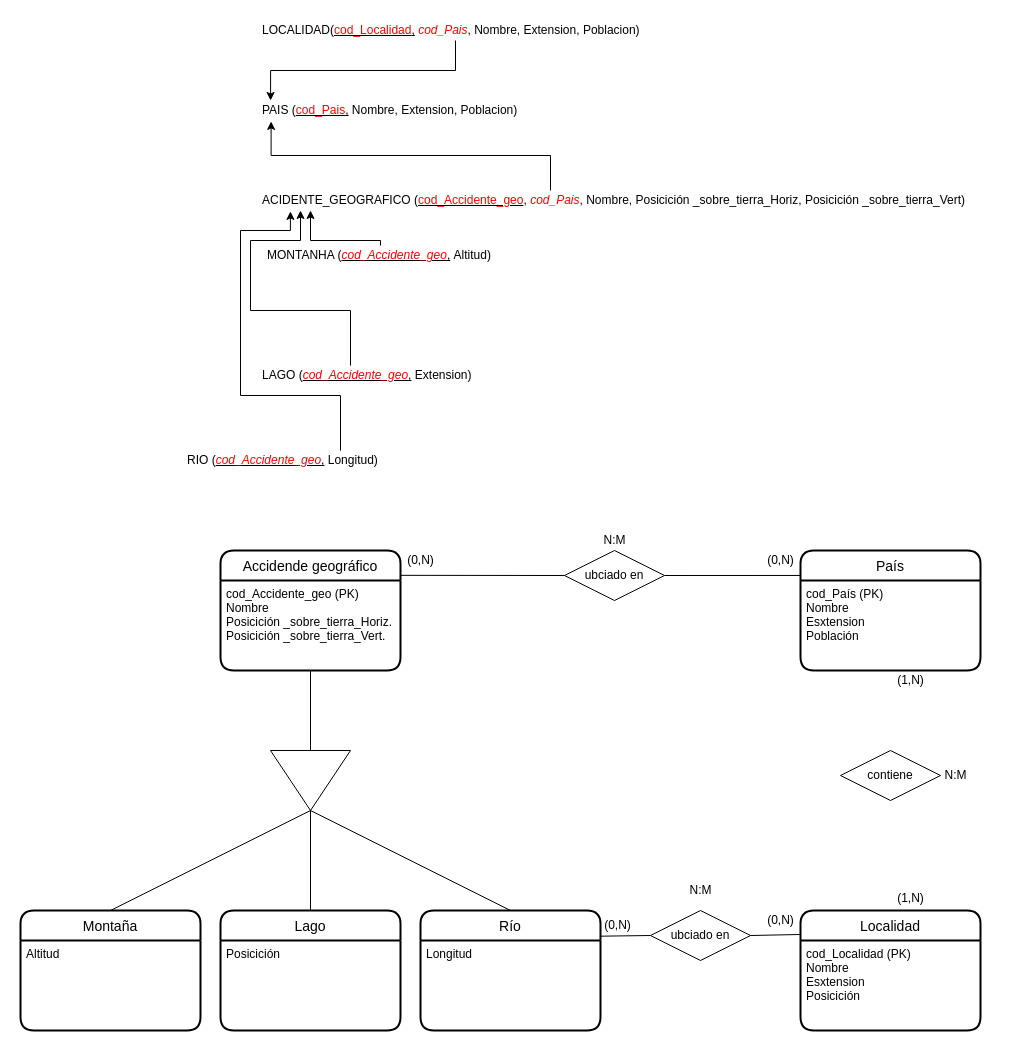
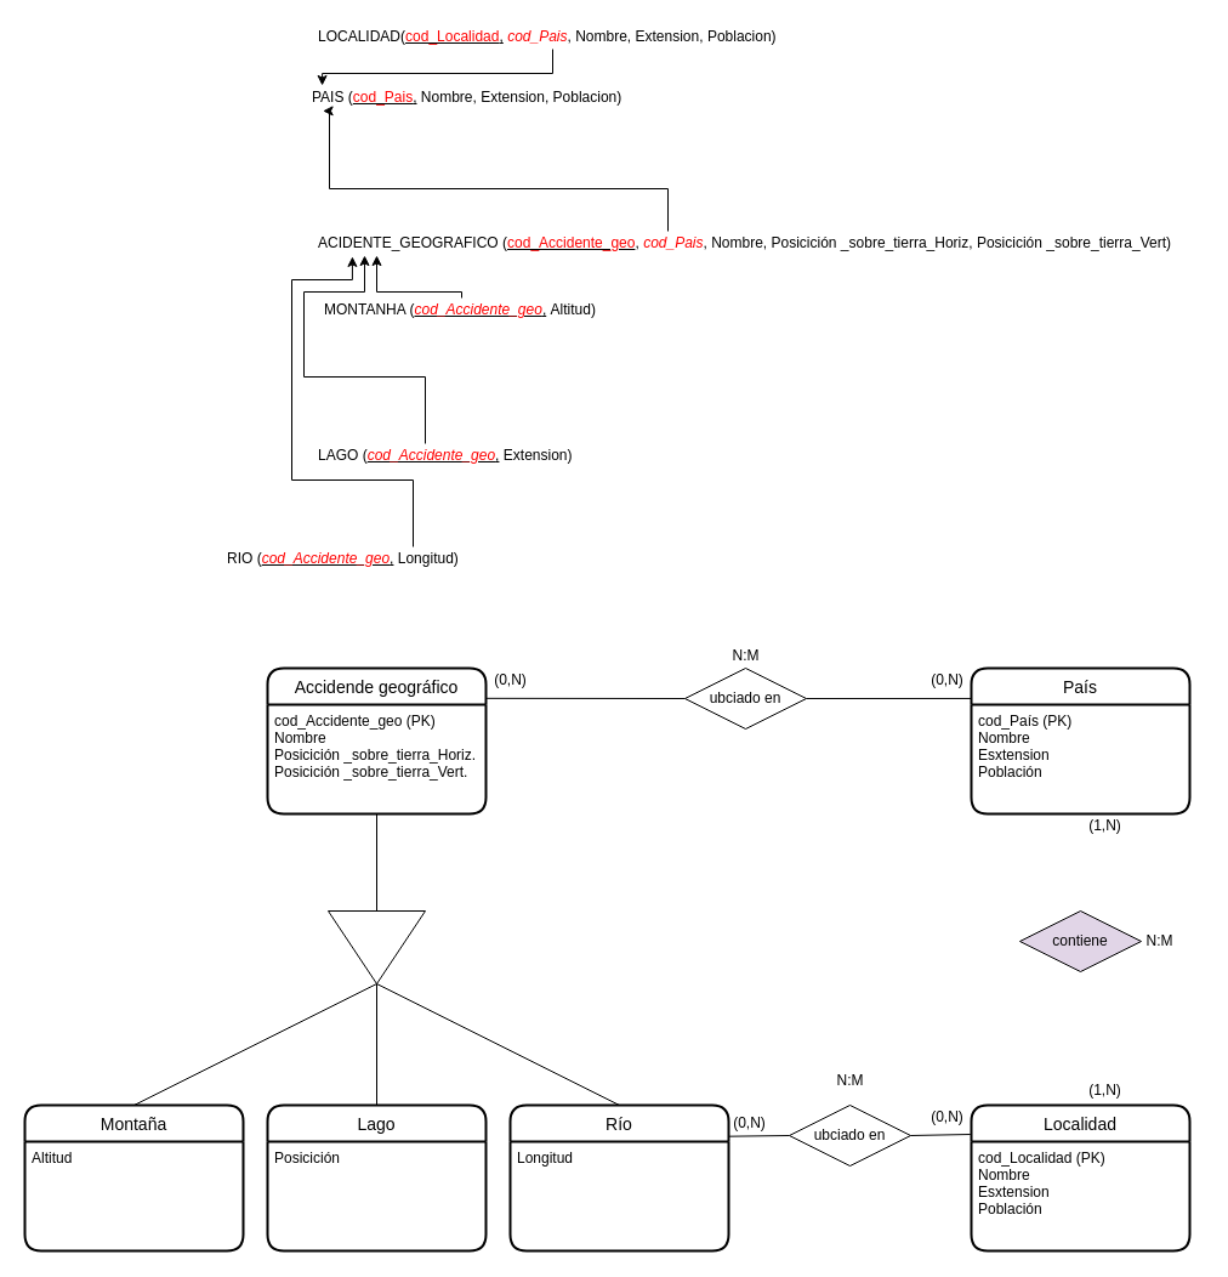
- <mxCell id="10" value="PAIS (&lt;span&gt;&lt;u&gt;&lt;font color=&quot;#ff0000&quot;&gt;cod_Pais&lt;/font&gt;&lt;/u&gt;&lt;/span&gt;&lt;u&gt;,&lt;/u&gt;&amp;nbsp;Nombre, Extension, Poblacion)" style="text;html=1;strokeColor=none;fillColor=none;align=left;verticalAlign=middle;whiteSpace=wrap;rounded=0;" parent="1" vertex="1"><mxGeometry x="260" y="100" width="265" height="20" as="geometry" /></mxCell>
+ <mxCell id="10" value="PAIS (&lt;span&gt;&lt;u&gt;&lt;font color=&quot;#ff0000&quot;&gt;cod_Pais&lt;/font&gt;&lt;/u&gt;&lt;/span&gt;&lt;u&gt;,&lt;/u&gt;&amp;nbsp;Nombre, Extension, Poblacion)" style="text;html=1;strokeColor=none;fillColor=none;align=left;verticalAlign=middle;whiteSpace=wrap;rounded=0;" parent="1" vertex="1"><mxGeometry x="255" y="70" width="265" height="20" as="geometry" /></mxCell>
- <mxCell id="27" value="contiene" style="rhombus;whiteSpace=wrap;html=1;" parent="1" vertex="1"><mxGeometry x="840" y="750" width="100" height="50" as="geometry" /></mxCell>
+ <mxCell id="27" value="contiene" style="rhombus;whiteSpace=wrap;html=1;fillColor=#e1d5e7;" parent="1" vertex="1"><mxGeometry x="840" y="750" width="100" height="50" as="geometry" /></mxCell>
- <mxCell id="26" value="cod_Localidad (PK)&#10;Nombre&#10;Esxtension&#10;Posicición" style="align=left;strokeColor=none;fillColor=none;spacingLeft=4;fontSize=12;verticalAlign=top;resizable=0;rotatable=0;part=1;" parent="25" vertex="1"><mxGeometry y="30" width="180" height="90" as="geometry" /></mxCell>
+ <mxCell id="26" value="cod_Localidad (PK)&#10;Nombre&#10;Esxtension&#10;Población" style="align=left;strokeColor=none;fillColor=none;spacingLeft=4;fontSize=12;verticalAlign=top;resizable=0;rotatable=0;part=1;" parent="25" vertex="1"><mxGeometry y="30" width="180" height="90" as="geometry" /></mxCell>
